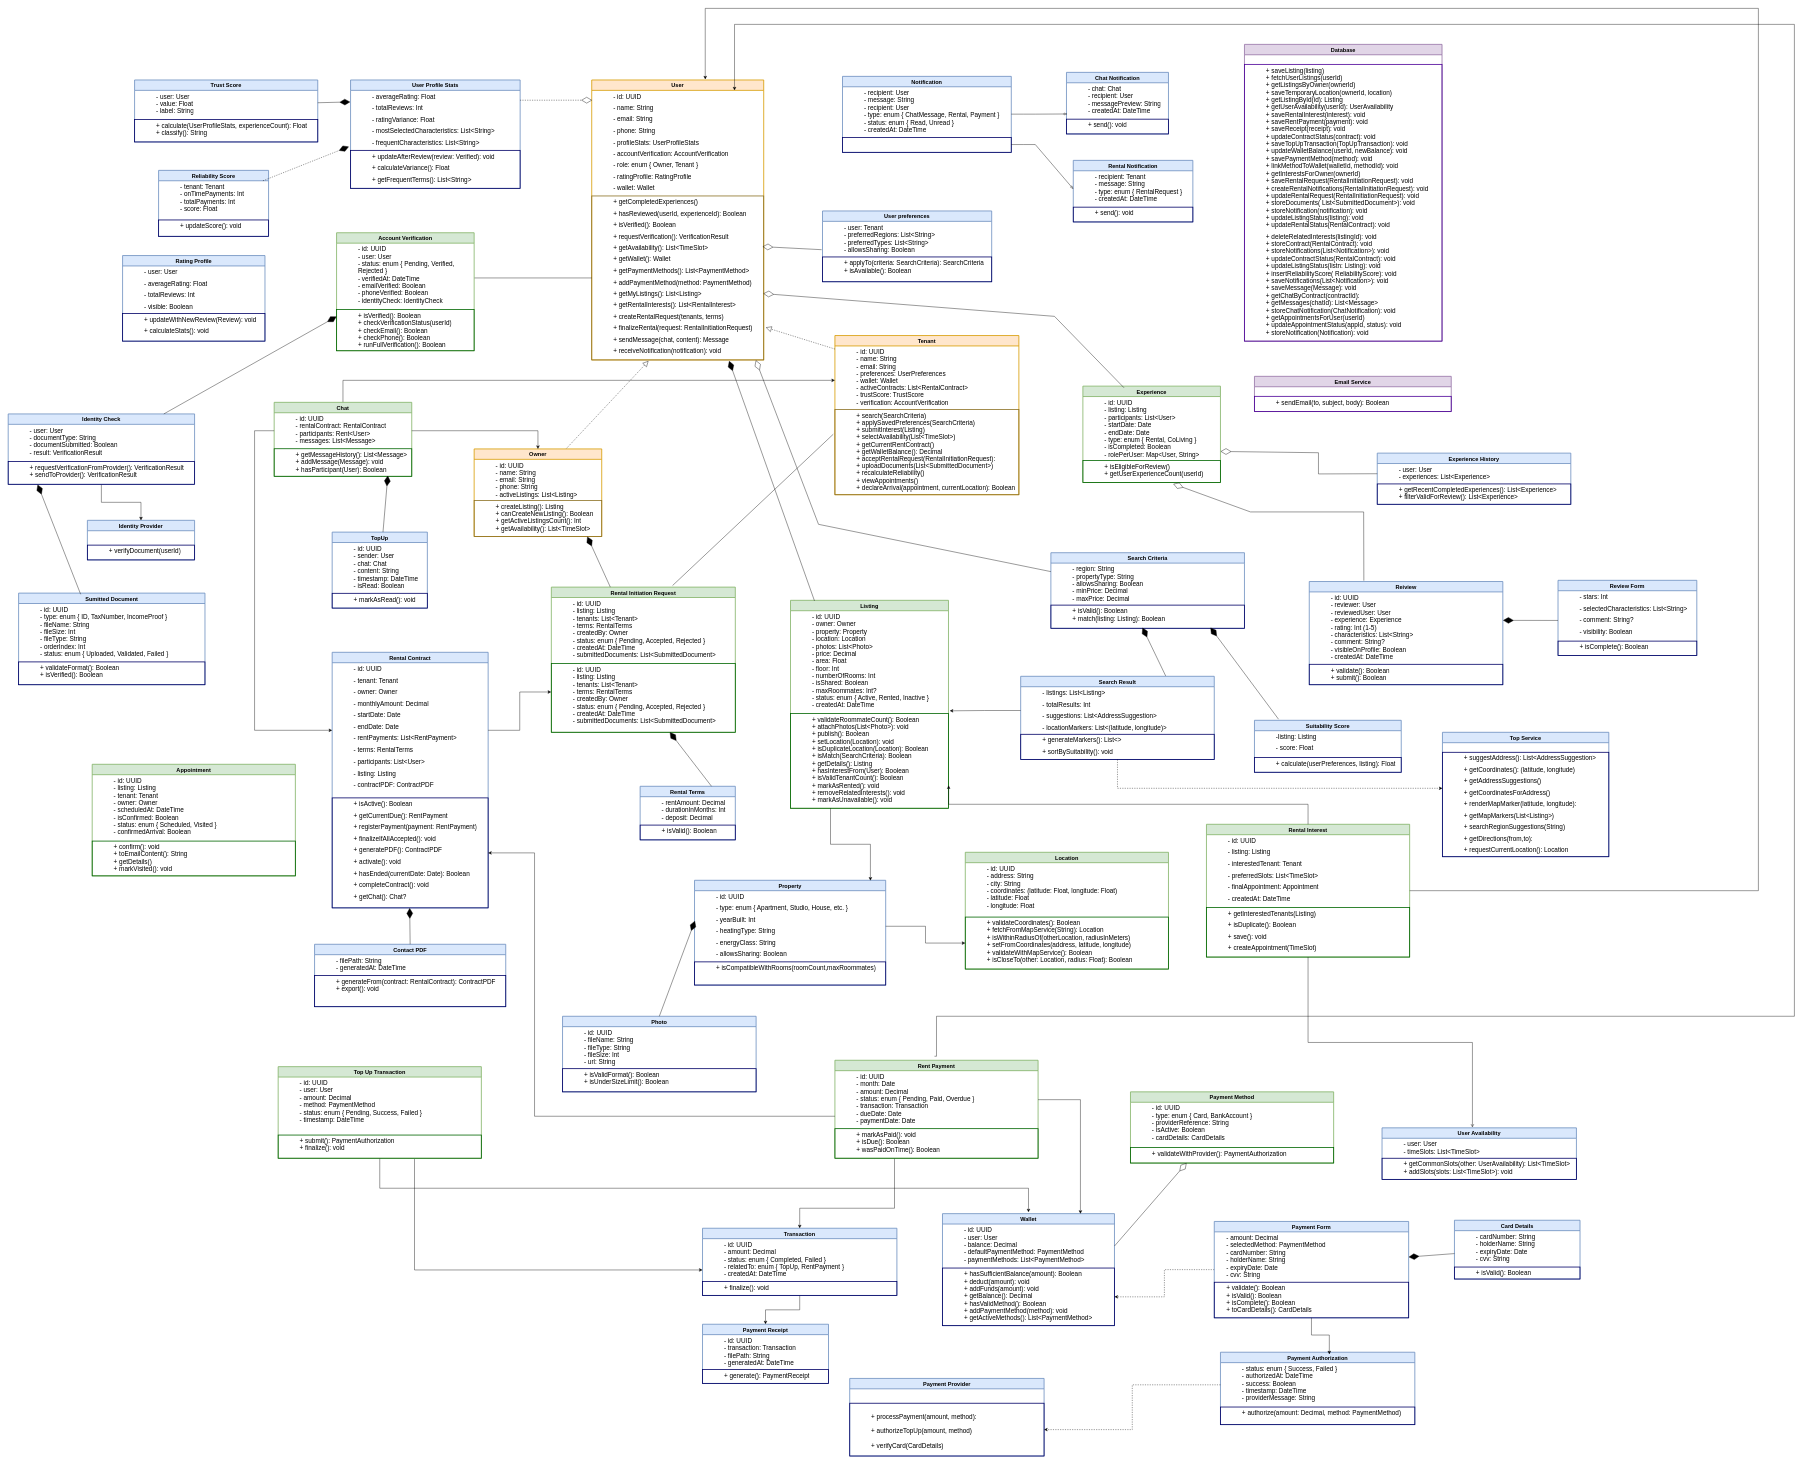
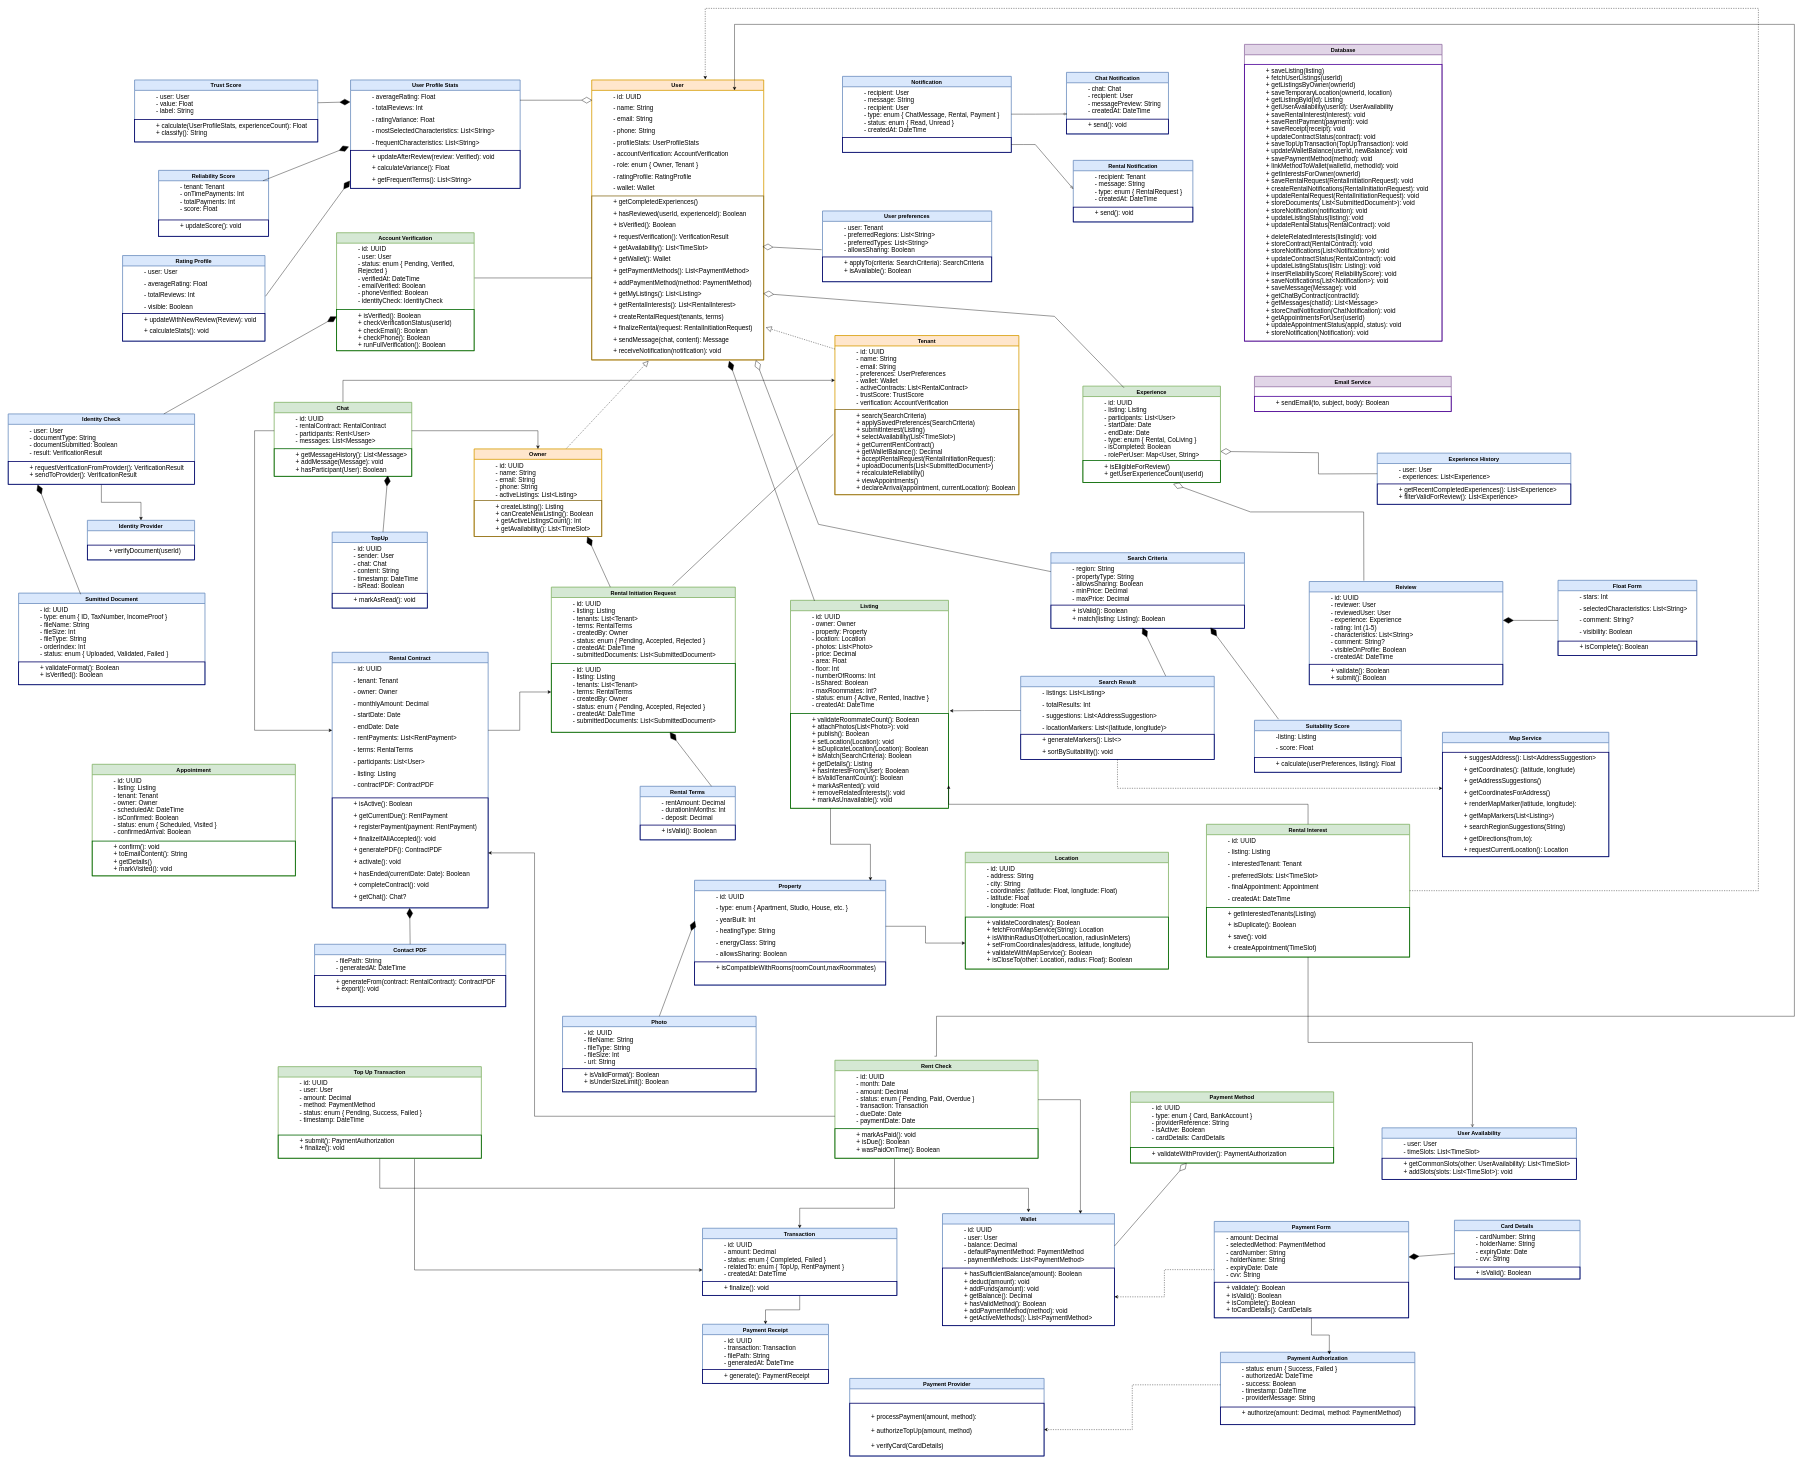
- <mxCell id="195" style="edgeStyle=orthogonalEdgeStyle;rounded=0;orthogonalLoop=1;jettySize=auto;html=1;entryX=0.66;entryY=-0.002;entryDx=0;entryDy=0;entryPerimeter=0;" edge="1" parent="1" source="95" target="2"><mxGeometry relative="1" as="geometry"><Array as="points"><mxPoint x="4396" y="2226" /><mxPoint x="4396" y="20" /><mxPoint x="1763" y="20" /></Array></mxGeometry></mxCell>
+ <mxCell id="195" style="edgeStyle=orthogonalEdgeStyle;rounded=0;orthogonalLoop=1;jettySize=auto;html=1;entryX=0.66;entryY=-0.002;entryDx=0;entryDy=0;entryPerimeter=0;dashed=1;" edge="1" parent="1" source="95" target="2"><mxGeometry relative="1" as="geometry"><Array as="points"><mxPoint x="4396" y="2226" /><mxPoint x="4396" y="20" /><mxPoint x="1763" y="20" /></Array></mxGeometry></mxCell>
- <mxCell id="179" value="" style="endArrow=diamondThin;endFill=0;endSize=24;html=1;rounded=0;entryX=0.002;entryY=0.093;entryDx=0;entryDy=0;entryPerimeter=0;exitX=0.999;exitY=0.164;exitDx=0;exitDy=0;exitPerimeter=0;dashed=1;" edge="1" parent="1" source="38" target="3"><mxGeometry width="160" relative="1" as="geometry"><mxPoint x="626" y="690" as="sourcePoint" /><mxPoint x="786" y="690" as="targetPoint" /></mxGeometry></mxCell>
+ <mxCell id="179" value="" style="endArrow=diamondThin;endFill=0;endSize=24;html=1;rounded=0;entryX=0.002;entryY=0.093;entryDx=0;entryDy=0;entryPerimeter=0;exitX=0.999;exitY=0.164;exitDx=0;exitDy=0;exitPerimeter=0;" edge="1" parent="1" source="38" target="3"><mxGeometry width="160" relative="1" as="geometry"><mxPoint x="626" y="690" as="sourcePoint" /><mxPoint x="786" y="690" as="targetPoint" /></mxGeometry></mxCell>
- <mxCell id="181" value="" style="endArrow=diamondThin;endFill=1;endSize=24;html=1;rounded=0;entryX=-0.01;entryY=0.938;entryDx=0;entryDy=0;entryPerimeter=0;dashed=1;" edge="1" parent="1" source="44" target="38"><mxGeometry width="160" relative="1" as="geometry"><mxPoint x="795" y="412" as="sourcePoint" /><mxPoint x="876" y="410" as="targetPoint" /></mxGeometry></mxCell>
+ <mxCell id="181" value="" style="endArrow=diamondThin;endFill=1;endSize=24;html=1;rounded=0;entryX=-0.01;entryY=0.938;entryDx=0;entryDy=0;entryPerimeter=0;" edge="1" parent="1" source="44" target="38"><mxGeometry width="160" relative="1" as="geometry"><mxPoint x="795" y="412" as="sourcePoint" /><mxPoint x="876" y="410" as="targetPoint" /></mxGeometry></mxCell>
+ <mxCell id="182" value="" style="endArrow=diamondThin;endFill=1;endSize=24;html=1;rounded=0;entryX=-0.004;entryY=0.796;entryDx=0;entryDy=0;entryPerimeter=0;exitX=1.004;exitY=0.637;exitDx=0;exitDy=0;exitPerimeter=0;" edge="1" parent="1" source="48" target="39"><mxGeometry width="160" relative="1" as="geometry"><mxPoint x="696" y="526.5" as="sourcePoint" /><mxPoint x="901" y="472.5" as="targetPoint" /></mxGeometry></mxCell>
- <mxCell id="64" value="Review Form" style="swimlane;fontStyle=1;childLayout=stackLayout;horizontal=1;startSize=26;horizontalStack=0;resizeParent=1;resizeParentMax=0;resizeLast=0;collapsible=1;marginBottom=0;align=center;fontSize=14;fillColor=#dae8fc;strokeColor=#6c8ebf;strokeWidth=2;" vertex="1" parent="1"><mxGeometry x="3895" y="1450" width="347" height="188" as="geometry"><mxRectangle x="1950" y="-330" width="60" height="30" as="alternateBounds" /></mxGeometry></mxCell>
+ <mxCell id="64" value="Float Form" style="swimlane;fontStyle=1;childLayout=stackLayout;horizontal=1;startSize=26;horizontalStack=0;resizeParent=1;resizeParentMax=0;resizeLast=0;collapsible=1;marginBottom=0;align=center;fontSize=14;fillColor=#dae8fc;strokeColor=#6c8ebf;strokeWidth=2;" vertex="1" parent="1"><mxGeometry x="3895" y="1450" width="347" height="188" as="geometry"><mxRectangle x="1950" y="-330" width="60" height="30" as="alternateBounds" /></mxGeometry></mxCell>
- <mxCell id="98" value="Top Service" style="swimlane;fontStyle=1;childLayout=stackLayout;horizontal=1;startSize=26;horizontalStack=0;resizeParent=1;resizeParentMax=0;resizeLast=0;collapsible=1;marginBottom=0;align=center;fontSize=14;fillColor=#dae8fc;strokeColor=#6c8ebf;strokeWidth=2;" vertex="1" parent="1"><mxGeometry x="3606" y="1830" width="416" height="311" as="geometry"><mxRectangle x="1950" y="-330" width="60" height="30" as="alternateBounds" /></mxGeometry></mxCell>
+ <mxCell id="98" value="Map Service" style="swimlane;fontStyle=1;childLayout=stackLayout;horizontal=1;startSize=26;horizontalStack=0;resizeParent=1;resizeParentMax=0;resizeLast=0;collapsible=1;marginBottom=0;align=center;fontSize=14;fillColor=#dae8fc;strokeColor=#6c8ebf;strokeWidth=2;" vertex="1" parent="1"><mxGeometry x="3606" y="1830" width="416" height="311" as="geometry"><mxRectangle x="1950" y="-330" width="60" height="30" as="alternateBounds" /></mxGeometry></mxCell>
- <mxCell id="112" value="Rent Payment" style="swimlane;fontStyle=1;childLayout=stackLayout;horizontal=1;startSize=26;horizontalStack=0;resizeParent=1;resizeParentMax=0;resizeLast=0;collapsible=1;marginBottom=0;align=center;fontSize=14;fillColor=#d5e8d4;strokeColor=#82b366;strokeWidth=2;" vertex="1" parent="1"><mxGeometry x="2087" y="2650" width="508" height="245" as="geometry"><mxRectangle x="1950" y="-330" width="60" height="30" as="alternateBounds" /></mxGeometry></mxCell>
+ <mxCell id="112" value="Rent Check" style="swimlane;fontStyle=1;childLayout=stackLayout;horizontal=1;startSize=26;horizontalStack=0;resizeParent=1;resizeParentMax=0;resizeLast=0;collapsible=1;marginBottom=0;align=center;fontSize=14;fillColor=#d5e8d4;strokeColor=#82b366;strokeWidth=2;" vertex="1" parent="1"><mxGeometry x="2087" y="2650" width="508" height="245" as="geometry"><mxRectangle x="1950" y="-330" width="60" height="30" as="alternateBounds" /></mxGeometry></mxCell>
